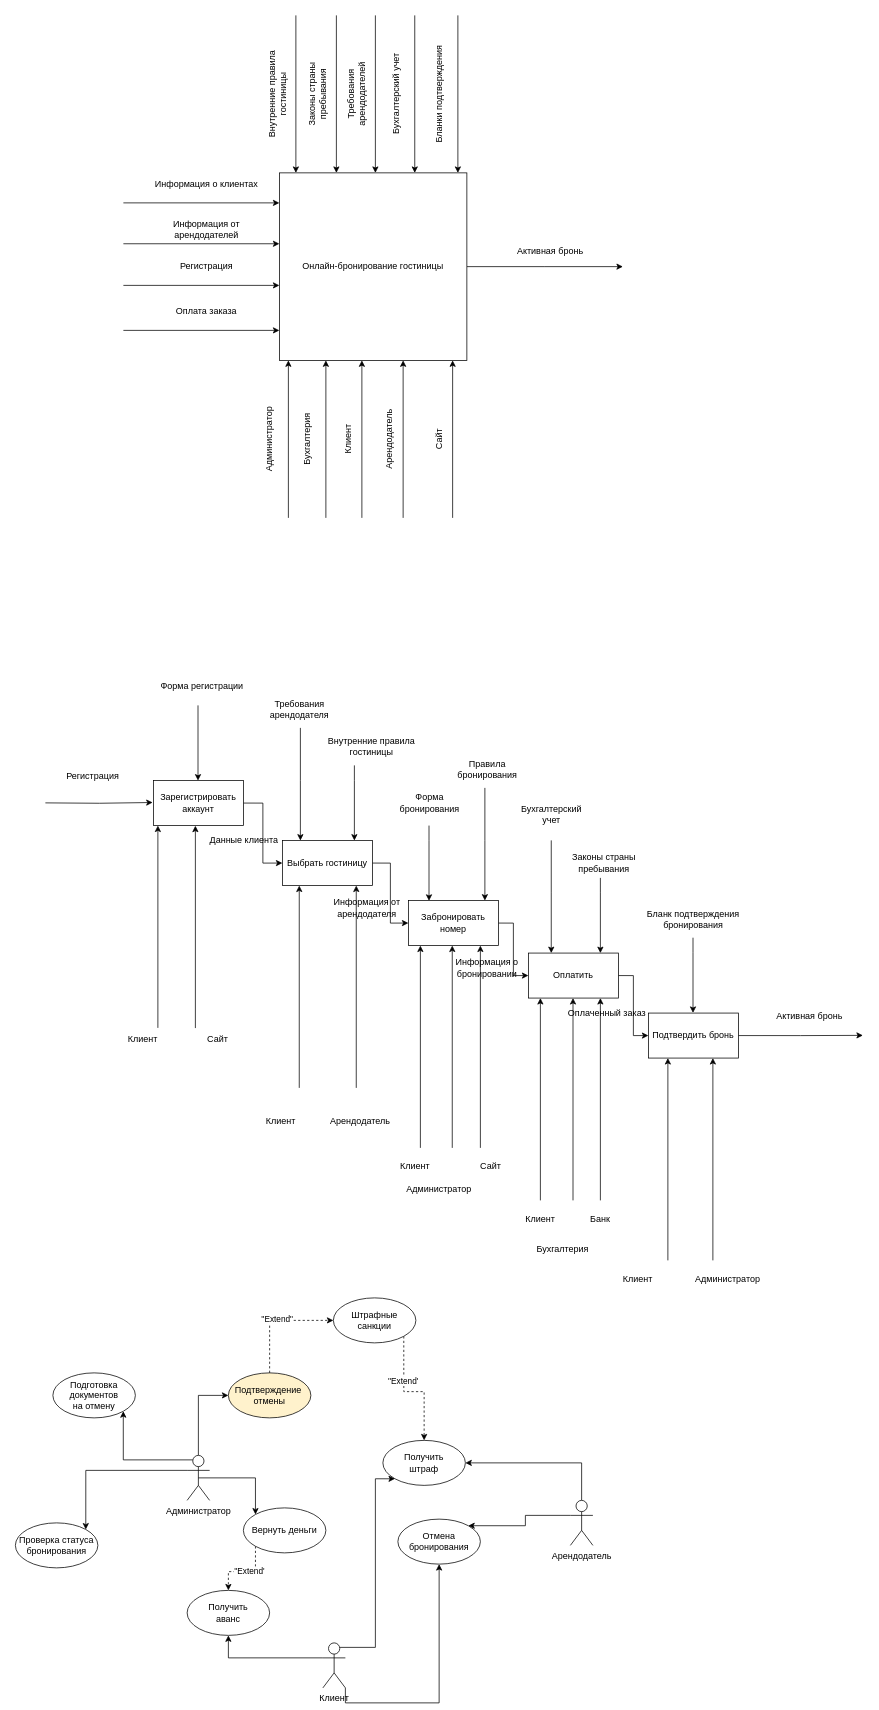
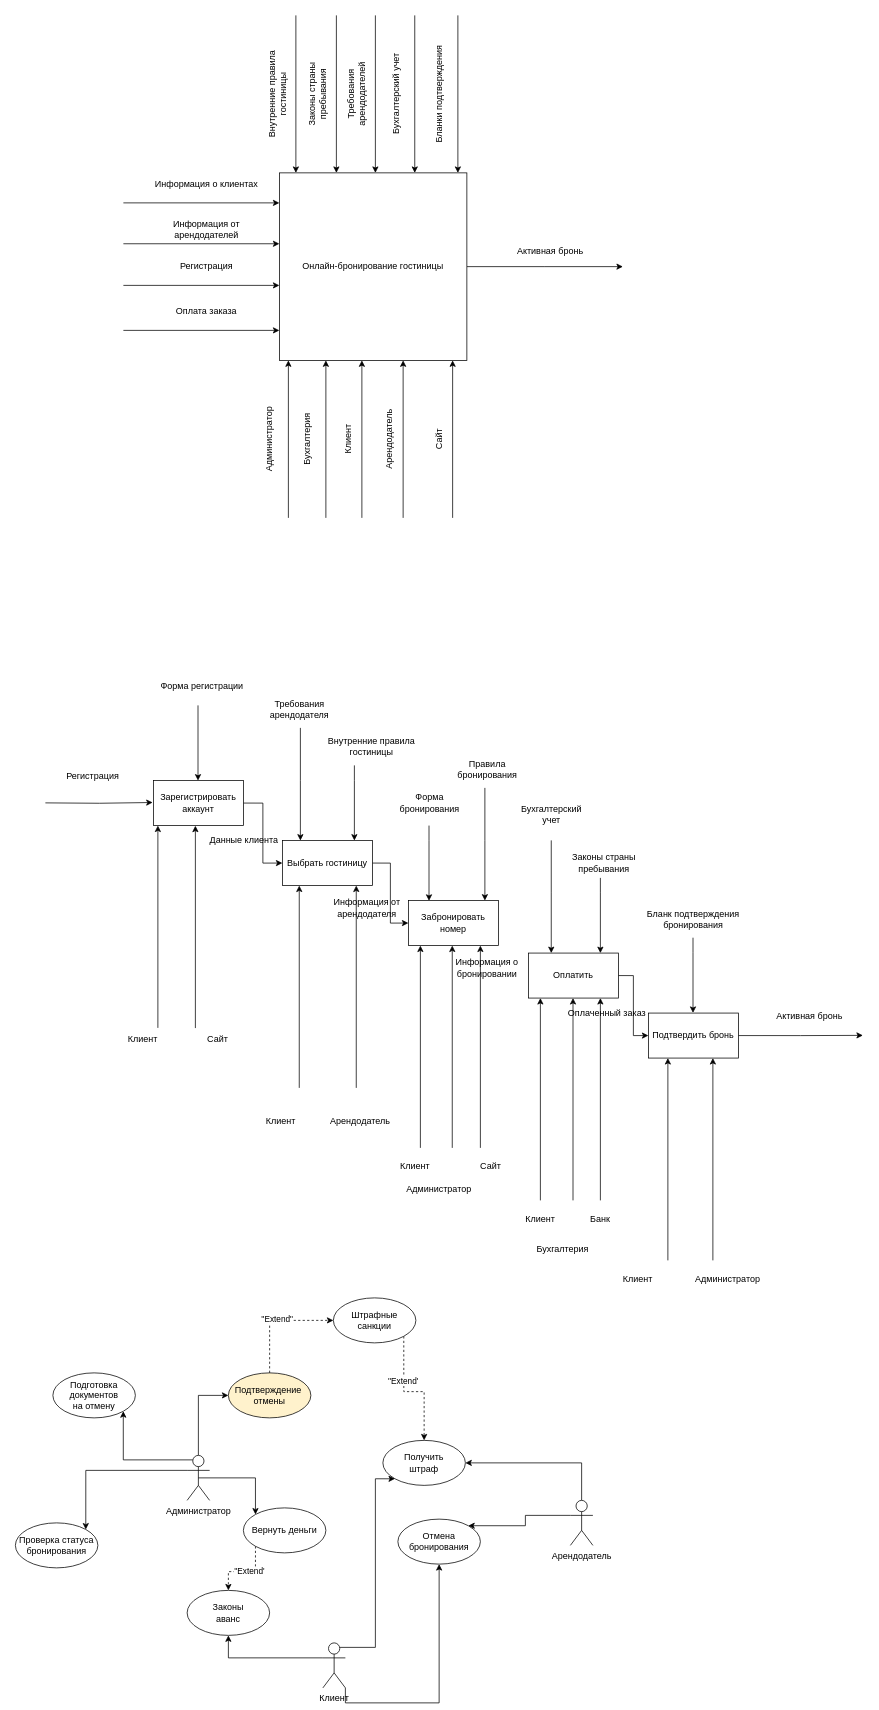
- <mxCell id="36" style="edgeStyle=orthogonalEdgeStyle;rounded=0;orthogonalLoop=1;jettySize=auto;html=1;exitX=1;exitY=0.5;exitDx=0;exitDy=0;entryX=0;entryY=0.5;entryDx=0;entryDy=0;" edge="1" parent="1" source="37" target="39"><mxGeometry relative="1" as="geometry" /></mxCell>
- <mxCell id="111" value="Получить&lt;br&gt;аванс" style="ellipse;whiteSpace=wrap;html=1;" vertex="1" parent="1"><mxGeometry x="249" y="2120" width="110" height="60" as="geometry" /></mxCell>
+ <mxCell id="111" value="Законы&lt;br&gt;аванс" style="ellipse;whiteSpace=wrap;html=1;" vertex="1" parent="1"><mxGeometry x="249" y="2120" width="110" height="60" as="geometry" /></mxCell>
